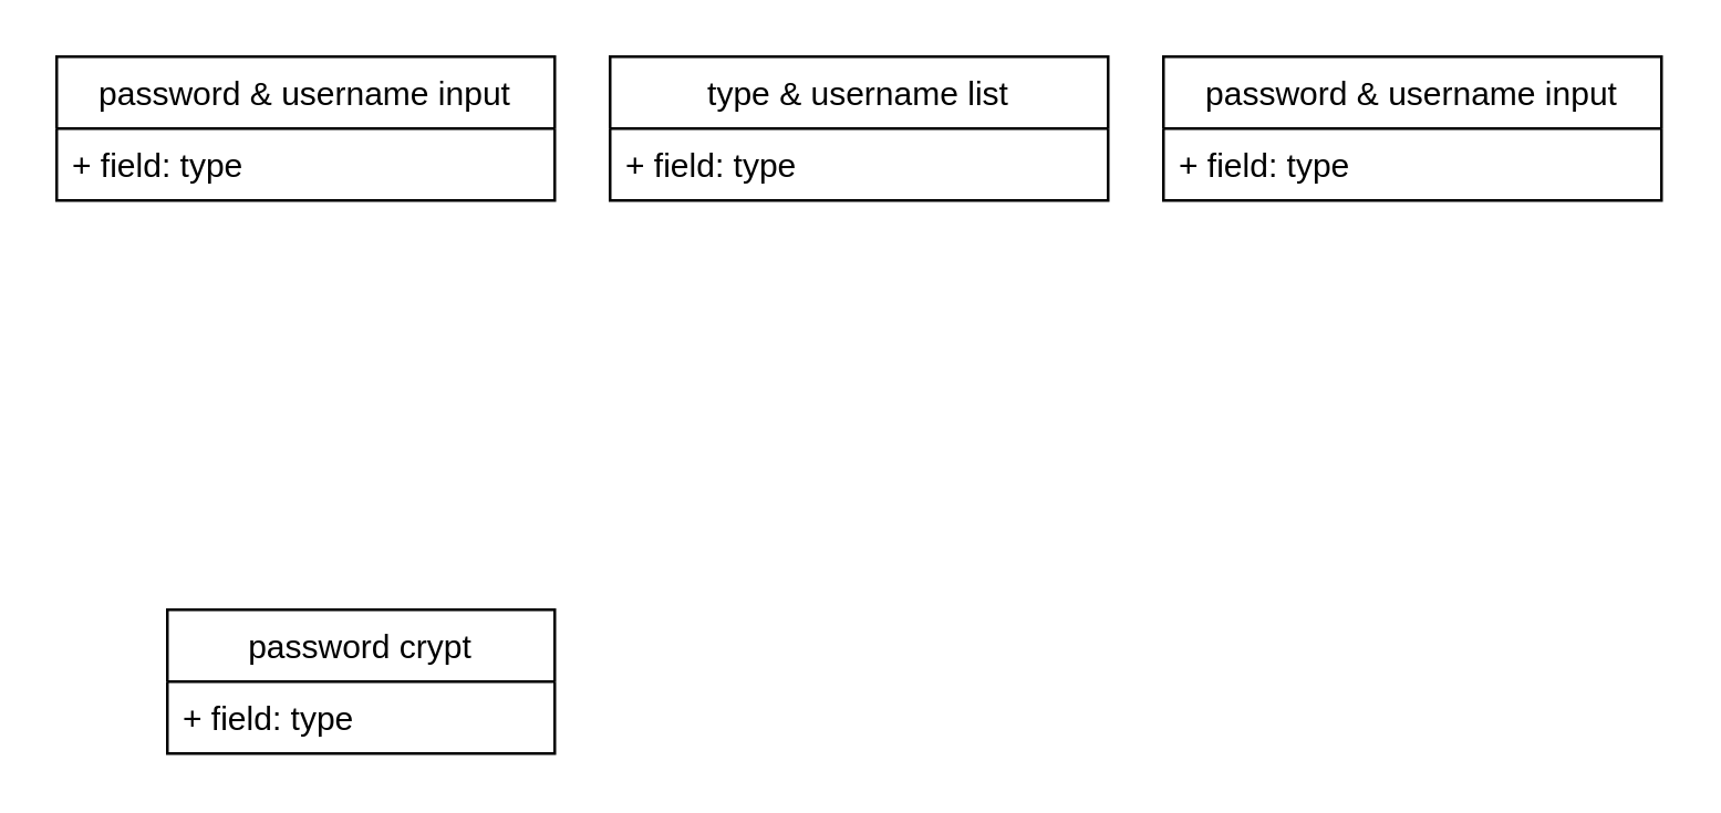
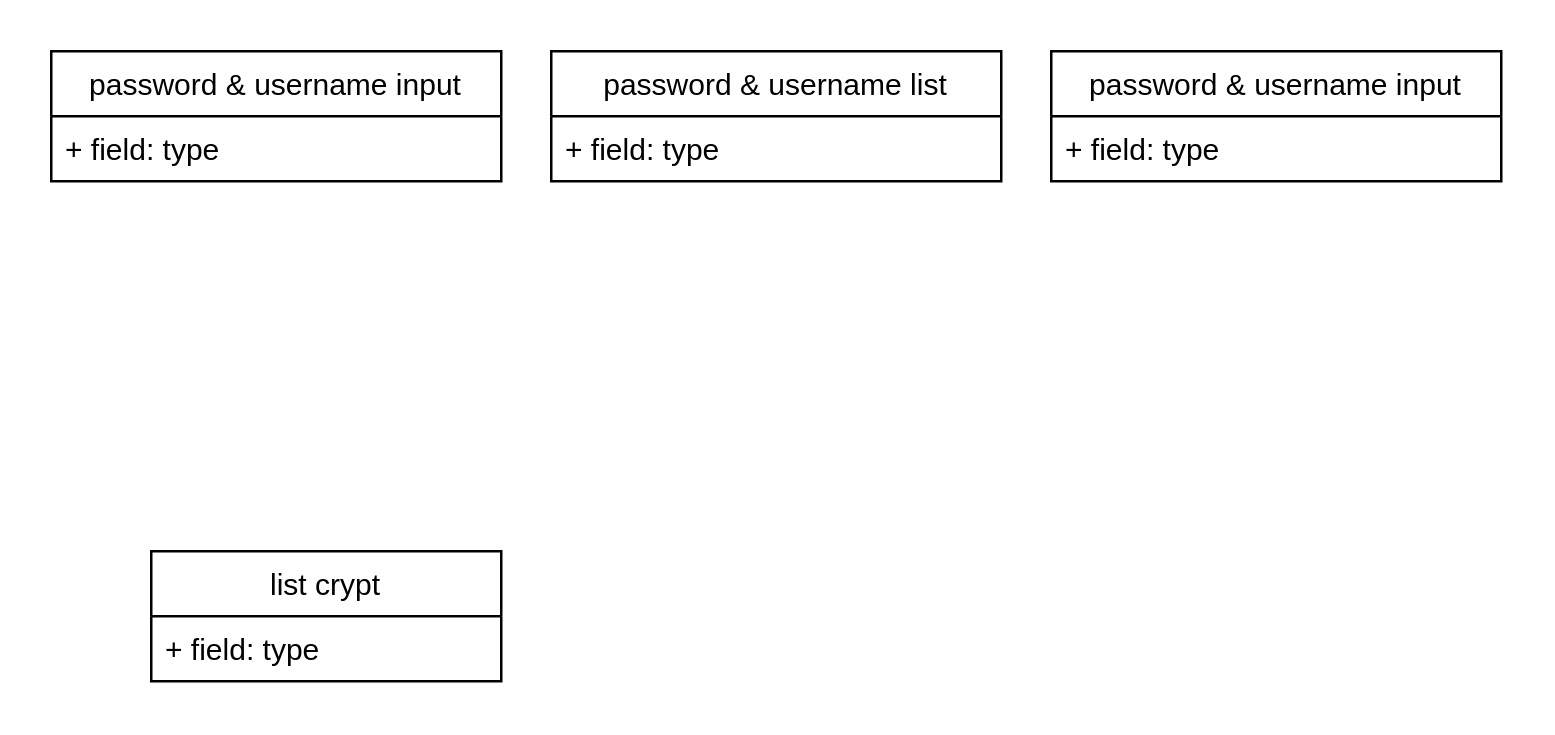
- <mxCell id="6" value="type &amp; username list" style="swimlane;fontStyle=0;childLayout=stackLayout;horizontal=1;startSize=26;fillColor=none;horizontalStack=0;resizeParent=1;resizeParentMax=0;resizeLast=0;collapsible=1;marginBottom=0;" vertex="1" parent="1"><mxGeometry x="220" y="20" width="180" height="52" as="geometry" /></mxCell>
+ <mxCell id="6" value="password &amp; username list" style="swimlane;fontStyle=0;childLayout=stackLayout;horizontal=1;startSize=26;fillColor=none;horizontalStack=0;resizeParent=1;resizeParentMax=0;resizeLast=0;collapsible=1;marginBottom=0;" vertex="1" parent="1"><mxGeometry x="220" y="20" width="180" height="52" as="geometry" /></mxCell>
- <mxCell id="2" value="password crypt" style="swimlane;fontStyle=0;childLayout=stackLayout;horizontal=1;startSize=26;fillColor=none;horizontalStack=0;resizeParent=1;resizeParentMax=0;resizeLast=0;collapsible=1;marginBottom=0;" vertex="1" parent="1"><mxGeometry x="60" y="220" width="140" height="52" as="geometry" /></mxCell>
+ <mxCell id="2" value="list crypt" style="swimlane;fontStyle=0;childLayout=stackLayout;horizontal=1;startSize=26;fillColor=none;horizontalStack=0;resizeParent=1;resizeParentMax=0;resizeLast=0;collapsible=1;marginBottom=0;" vertex="1" parent="1"><mxGeometry x="60" y="220" width="140" height="52" as="geometry" /></mxCell>
